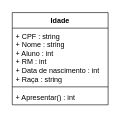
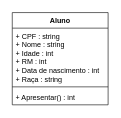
- <mxCell id="2" value="Idade" style="swimlane;fontStyle=1;align=center;verticalAlign=top;childLayout=stackLayout;horizontal=1;startSize=26;horizontalStack=0;resizeParent=1;resizeParentMax=0;resizeLast=0;collapsible=1;marginBottom=0;whiteSpace=wrap;html=1;" vertex="1" parent="1"><mxGeometry x="20" y="20" width="160" height="154" as="geometry" /></mxCell>
+ <mxCell id="2" value="Aluno" style="swimlane;fontStyle=1;align=center;verticalAlign=top;childLayout=stackLayout;horizontal=1;startSize=26;horizontalStack=0;resizeParent=1;resizeParentMax=0;resizeLast=0;collapsible=1;marginBottom=0;whiteSpace=wrap;html=1;" vertex="1" parent="1"><mxGeometry x="20" y="20" width="160" height="154" as="geometry" /></mxCell>
- <mxCell id="3" value="+ CPF : string&lt;br&gt;+ Nome : string&lt;br&gt;+ Aluno : int&lt;br&gt;+ RM : int&lt;br&gt;+ Data de nascimento : int&lt;br&gt;+ Raça : string" style="text;strokeColor=none;fillColor=none;align=left;verticalAlign=top;spacingLeft=4;spacingRight=4;overflow=hidden;rotatable=0;points=[[0,0.5],[1,0.5]];portConstraint=eastwest;whiteSpace=wrap;html=1;" vertex="1" parent="2"><mxGeometry y="26" width="160" height="94" as="geometry" /></mxCell>
+ <mxCell id="3" value="+ CPF : string&lt;br&gt;+ Nome : string&lt;br&gt;+ Idade : int&lt;br&gt;+ RM : int&lt;br&gt;+ Data de nascimento : int&lt;br&gt;+ Raça : string" style="text;strokeColor=none;fillColor=none;align=left;verticalAlign=top;spacingLeft=4;spacingRight=4;overflow=hidden;rotatable=0;points=[[0,0.5],[1,0.5]];portConstraint=eastwest;whiteSpace=wrap;html=1;" vertex="1" parent="2"><mxGeometry y="26" width="160" height="94" as="geometry" /></mxCell>
